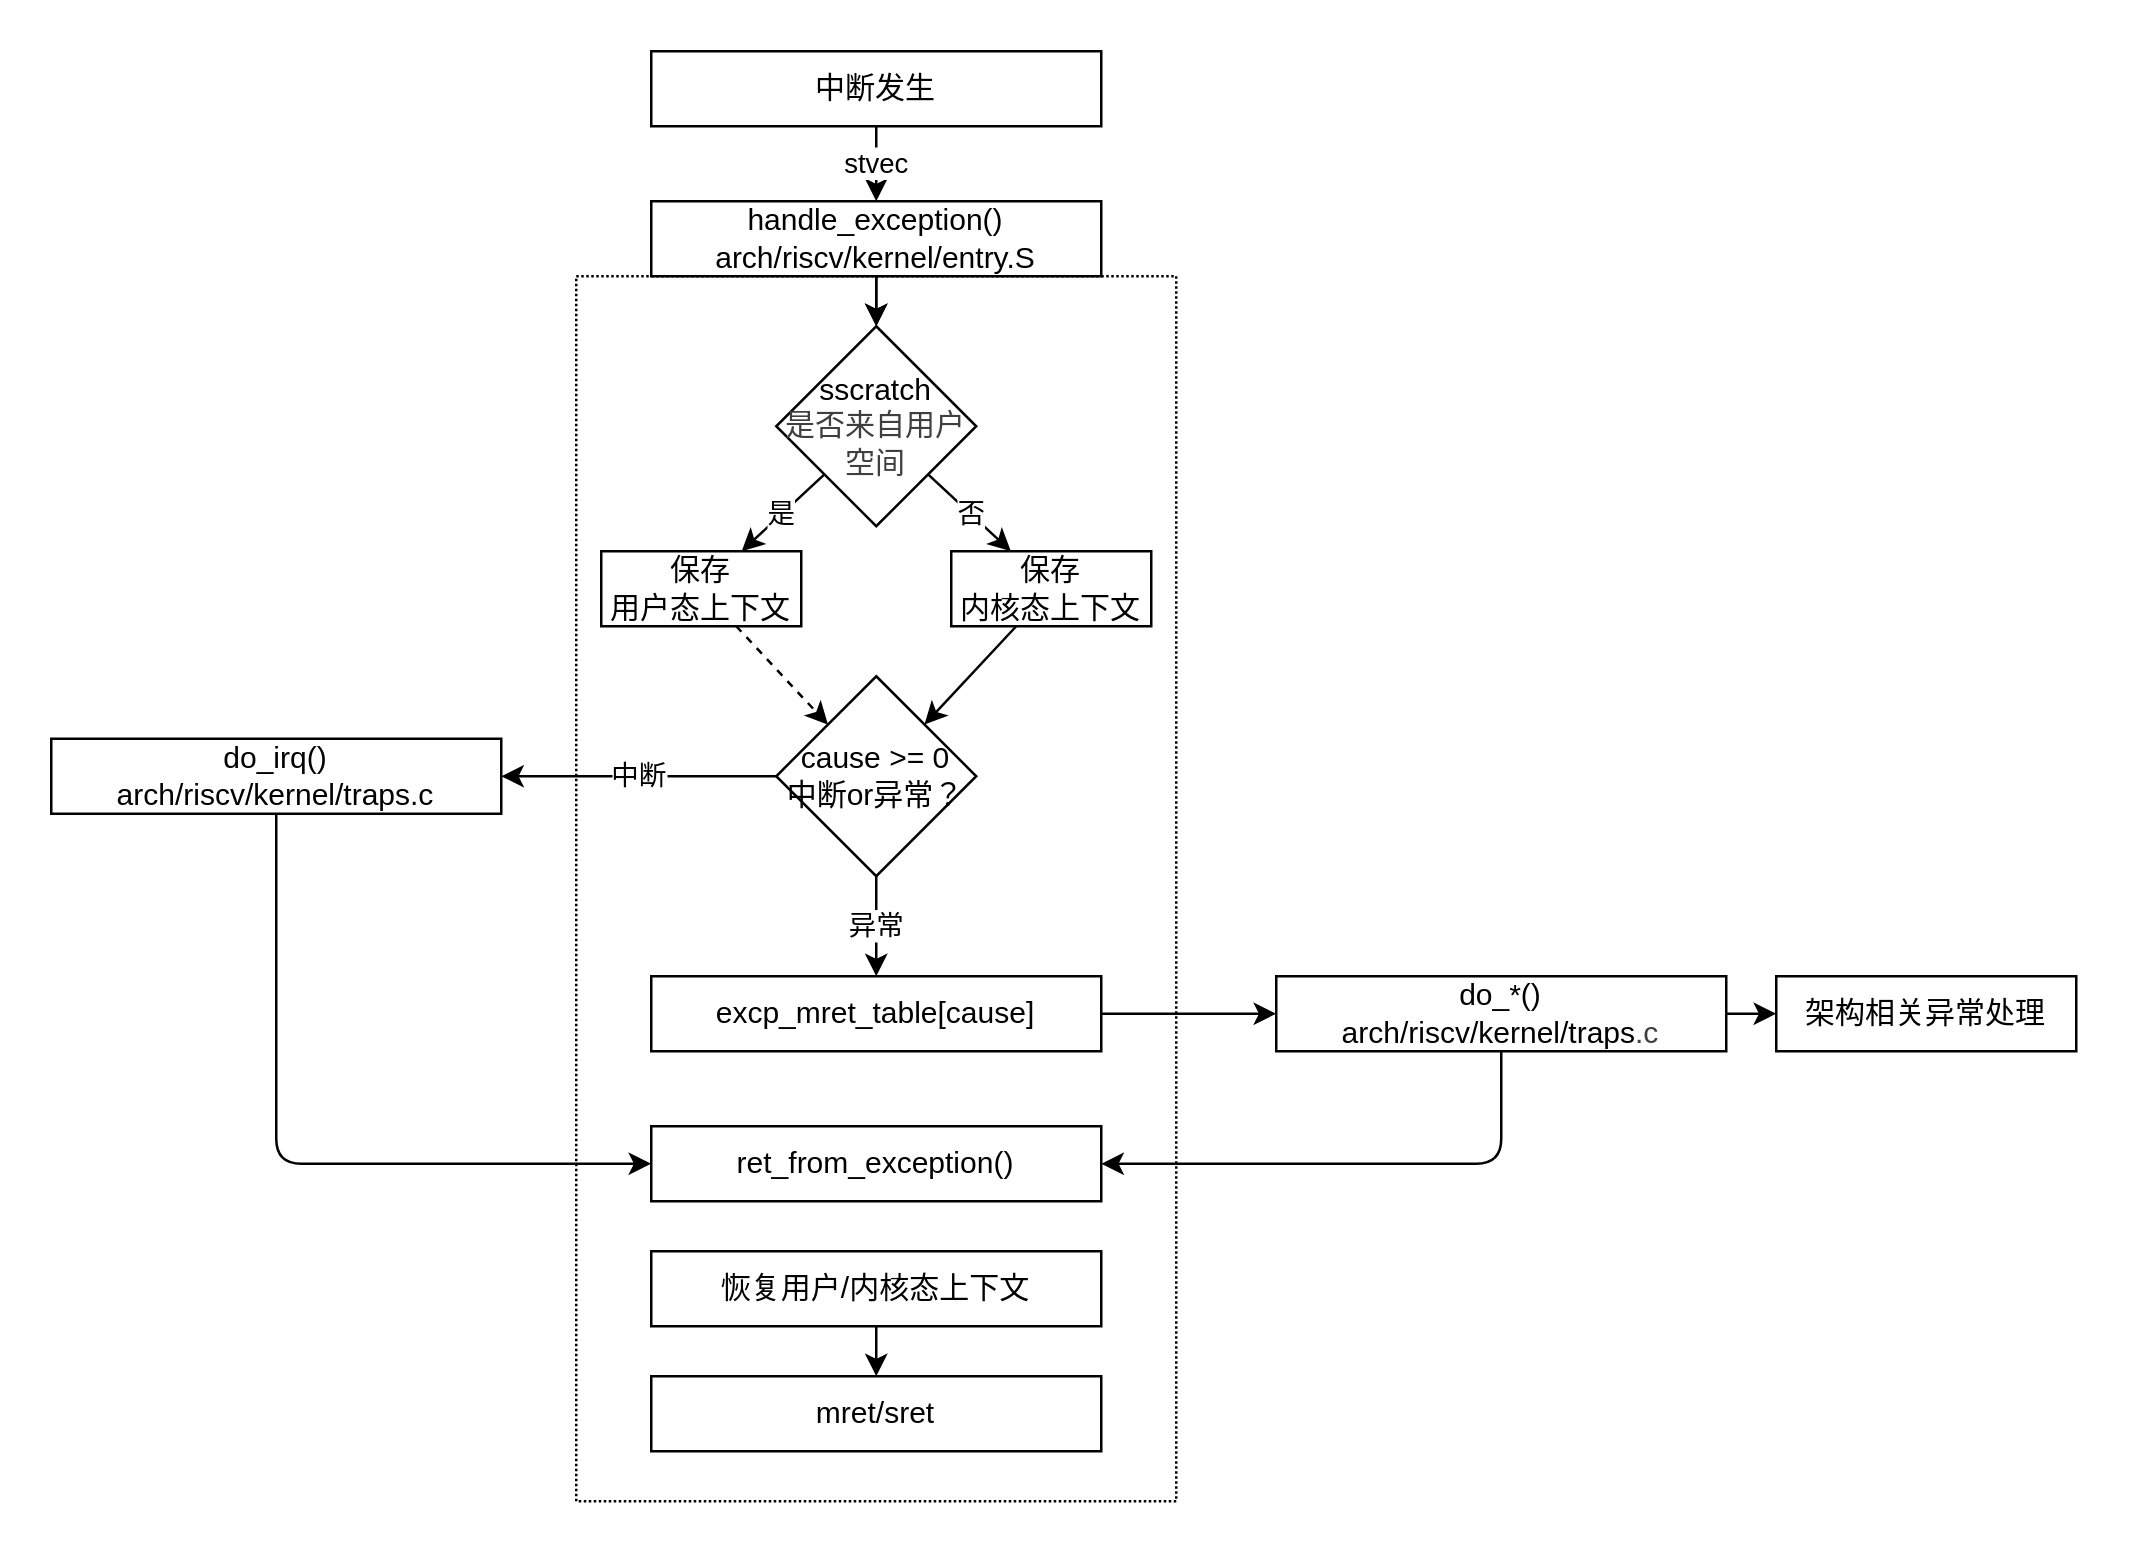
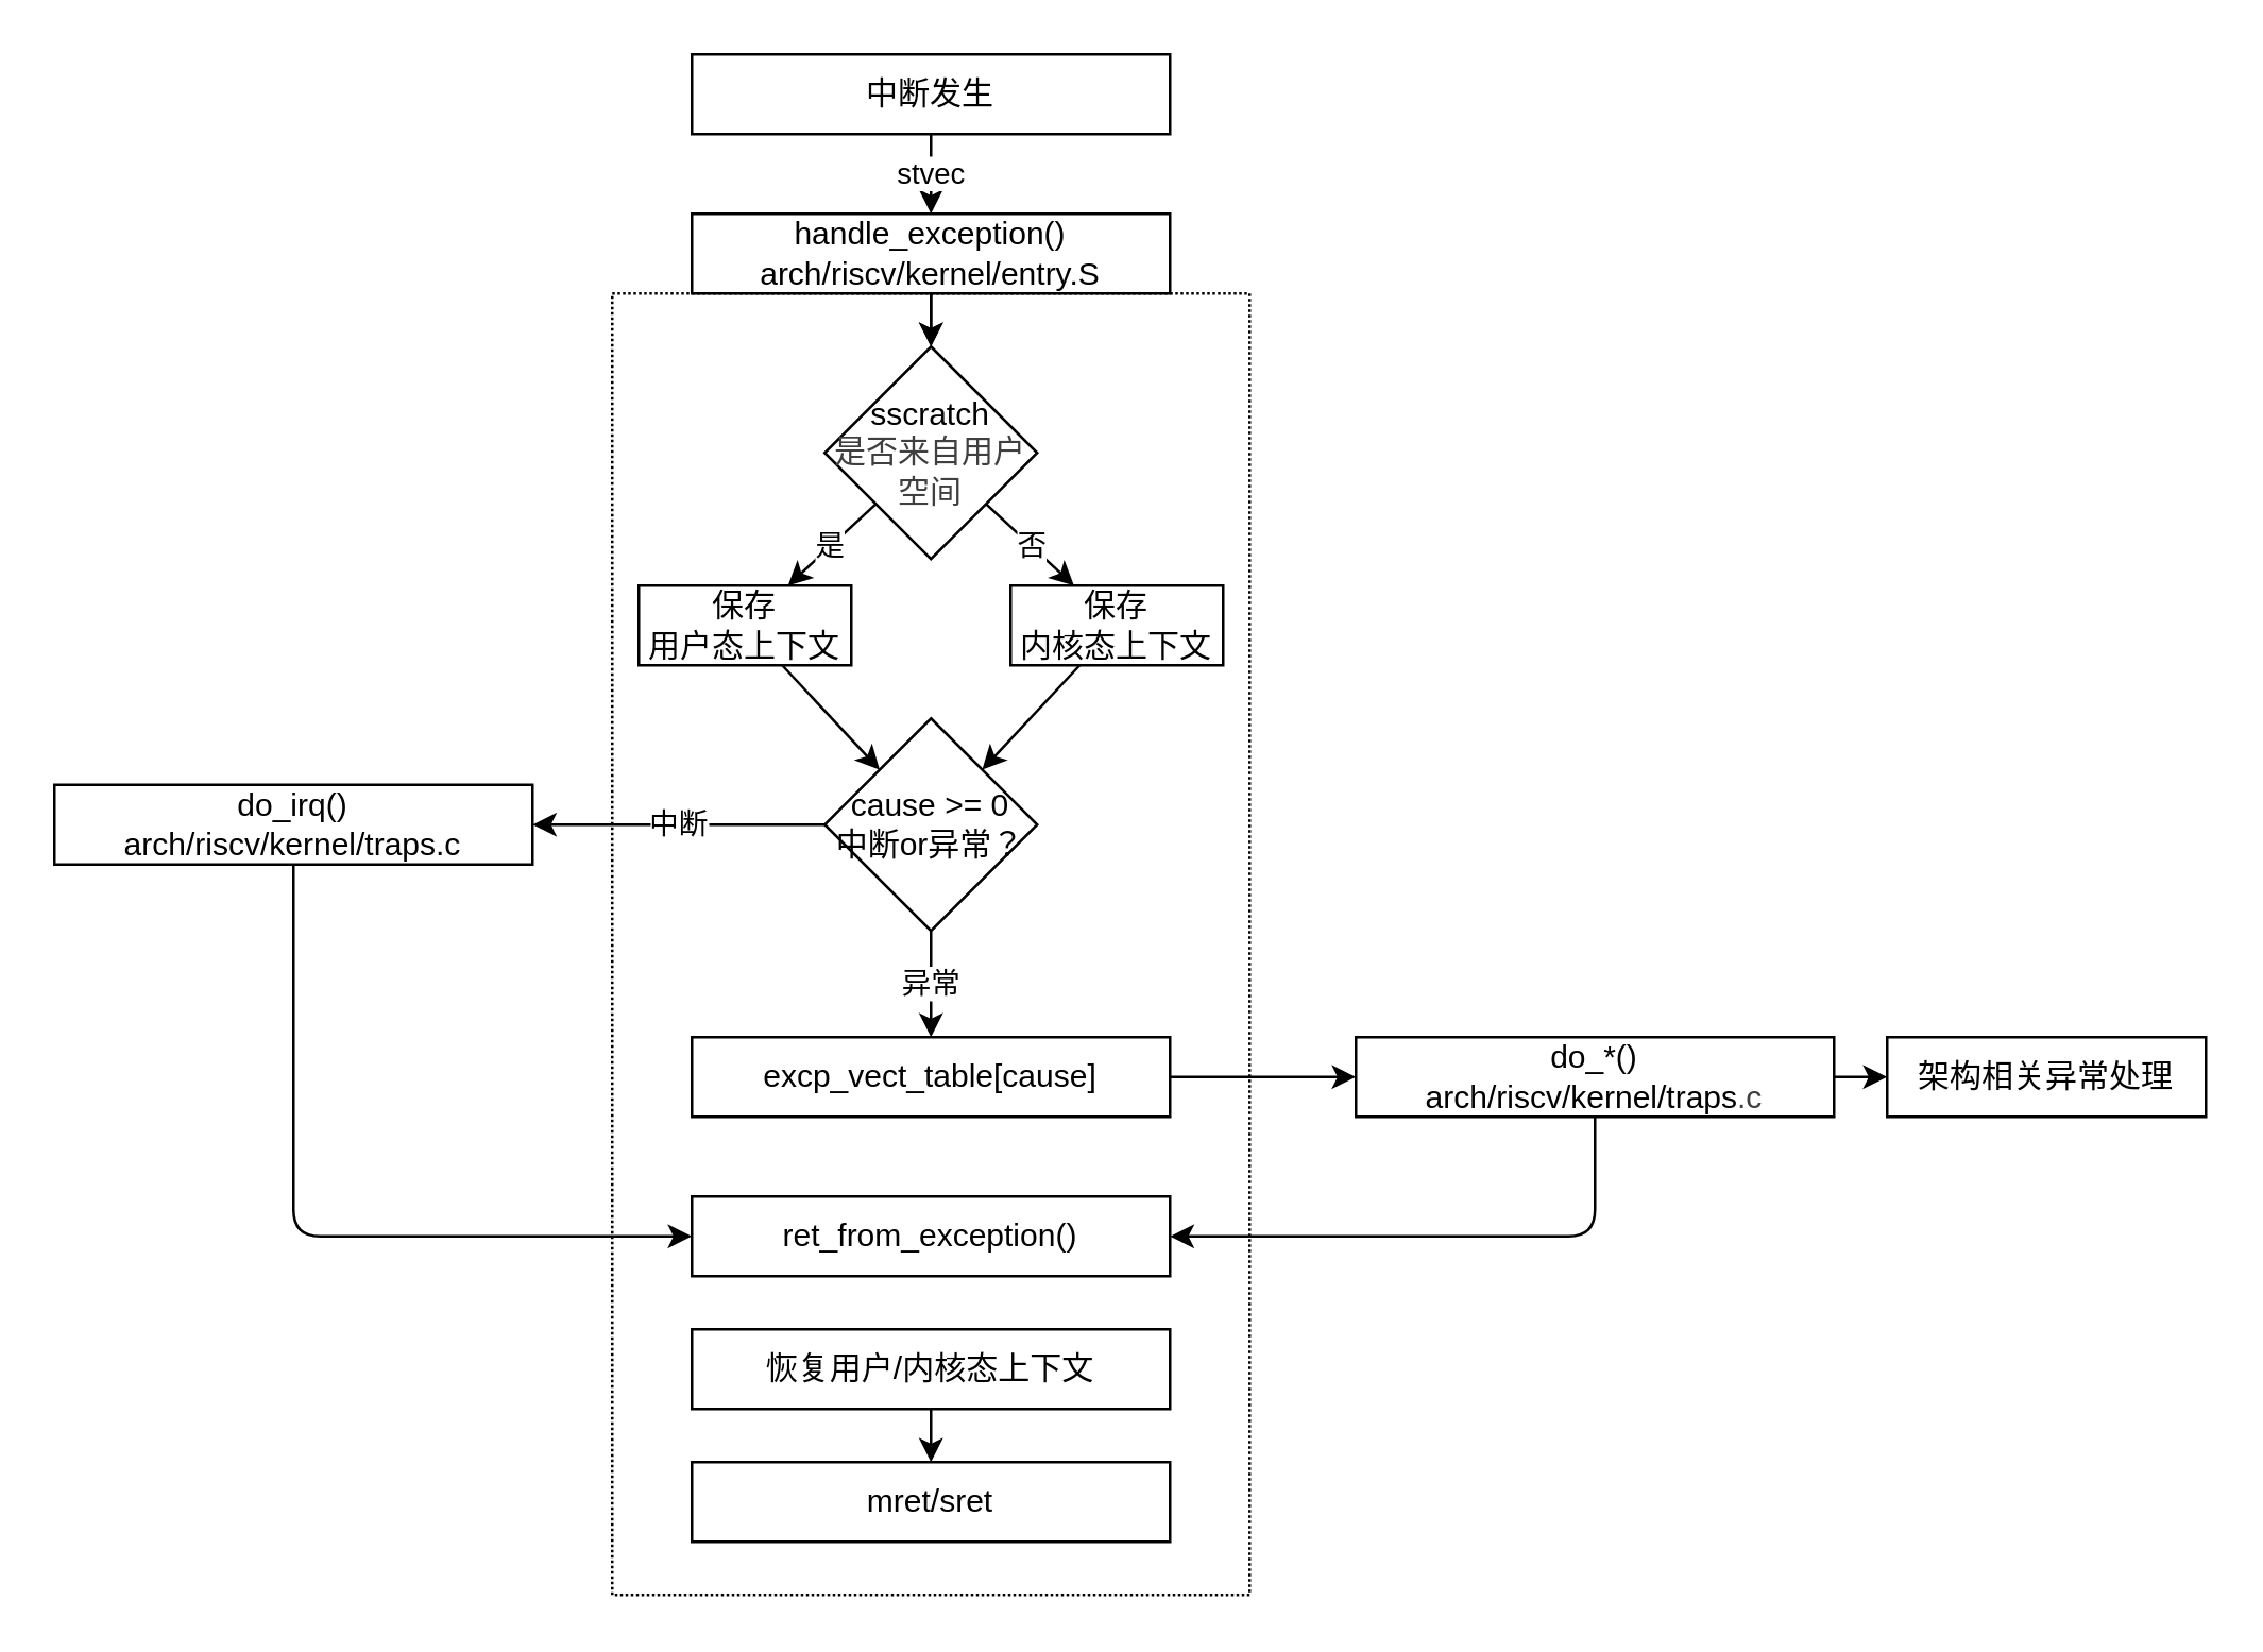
- <mxCell id="11" style="edgeStyle=none;html=1;fontFamily=Helvetica;fontSize=12;fontColor=default;resizable=1;dashed=1;" parent="1" source="12" target="17" edge="1"><mxGeometry relative="1" as="geometry" /></mxCell>
+ <mxCell id="11" style="edgeStyle=none;html=1;fontFamily=Helvetica;fontSize=12;fontColor=default;resizable=1;" parent="1" source="12" target="17" edge="1"><mxGeometry relative="1" as="geometry" /></mxCell>
- <mxCell id="21" value="excp_mret_table[cause]" style="rounded=0;whiteSpace=wrap;html=1;fontSize=12;" parent="1" vertex="1"><mxGeometry x="260" y="390" width="180" height="30" as="geometry" /></mxCell>
+ <mxCell id="21" value="excp_vect_table[cause]" style="rounded=0;whiteSpace=wrap;html=1;fontSize=12;" parent="1" vertex="1"><mxGeometry x="260" y="390" width="180" height="30" as="geometry" /></mxCell>
